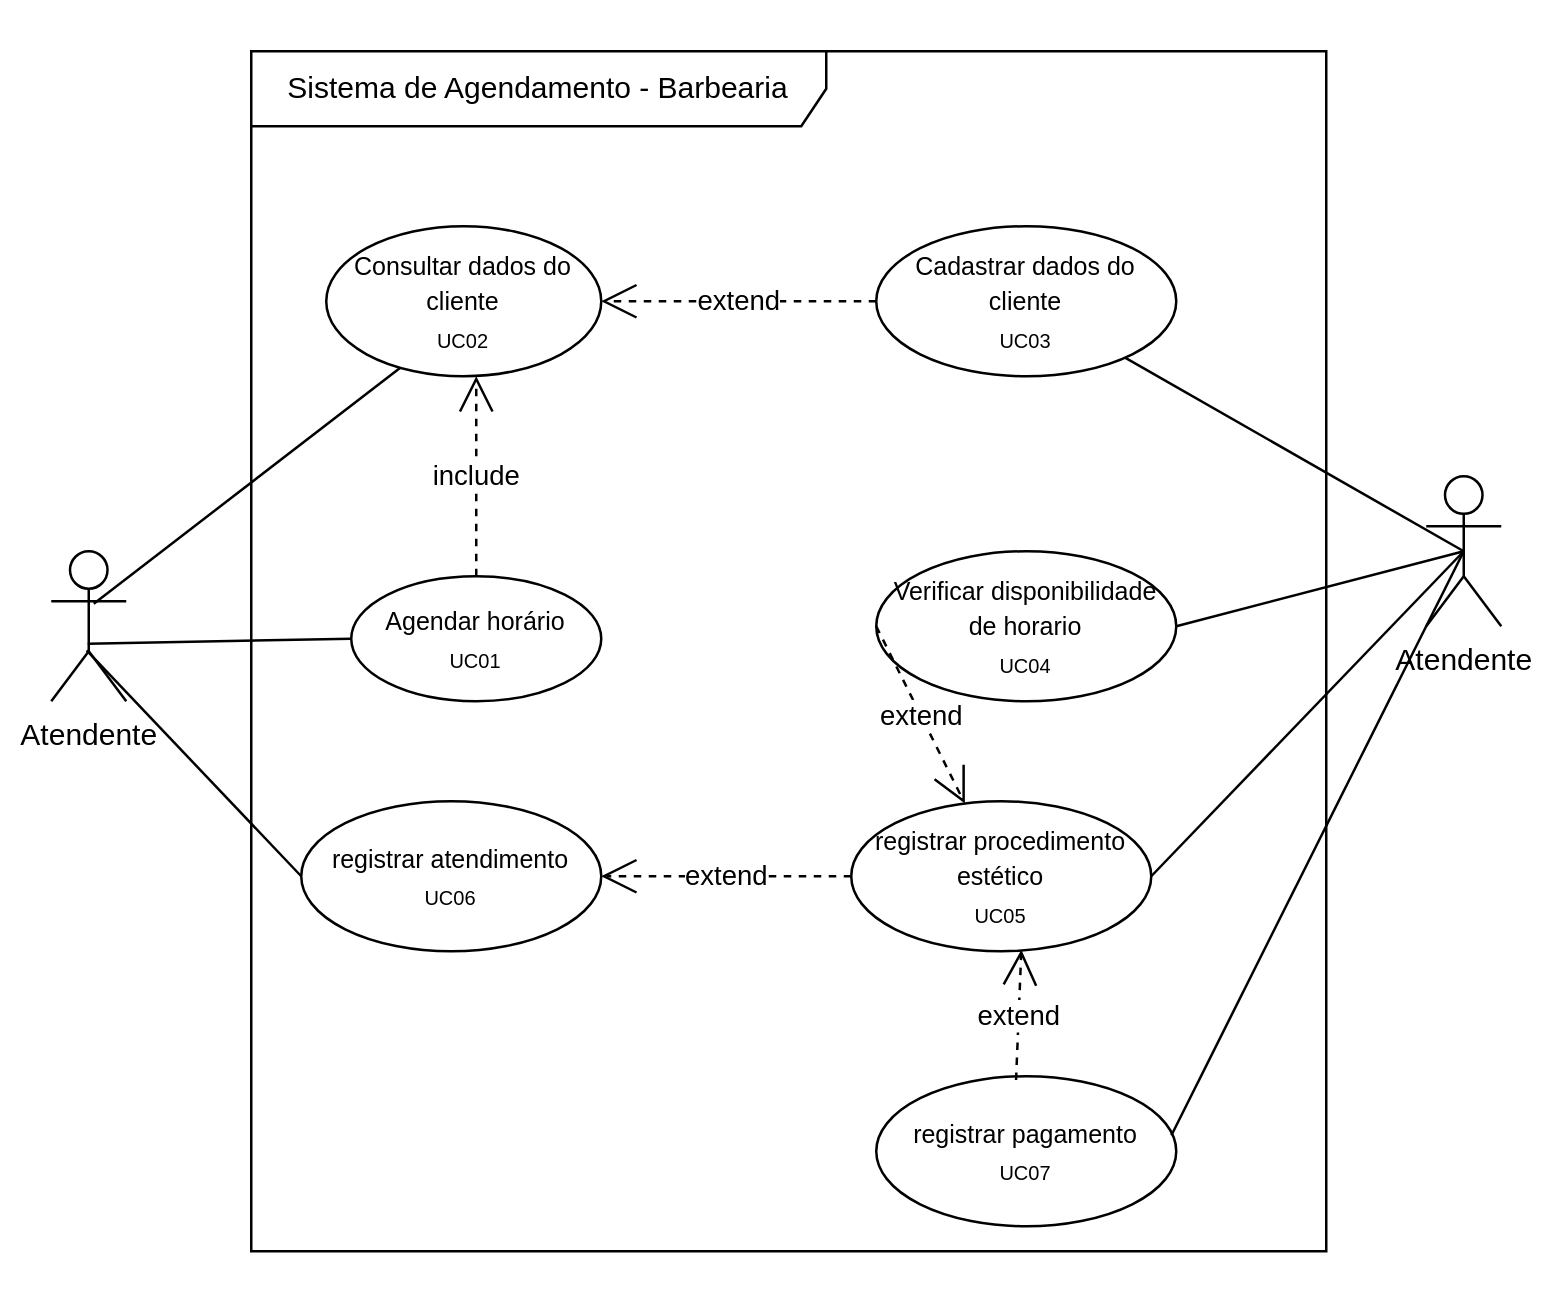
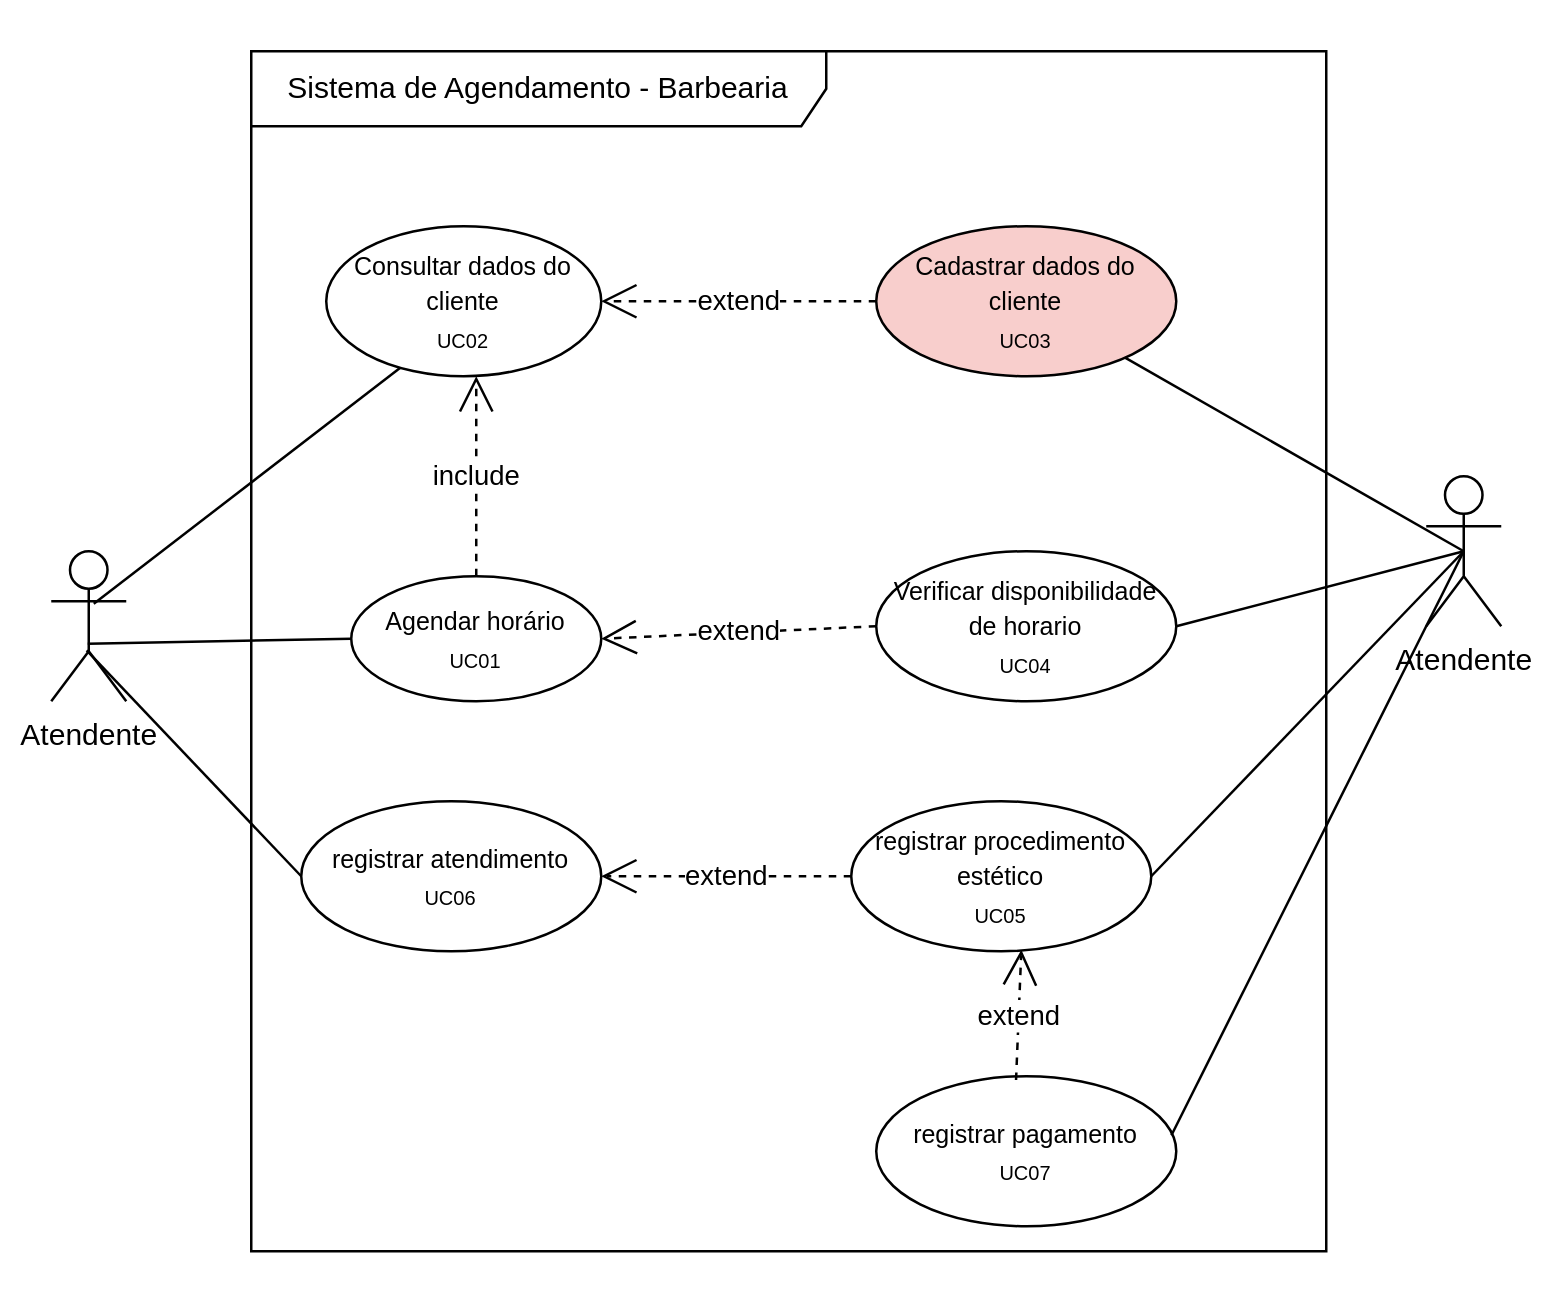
- <mxCell id="7" value="&lt;span style=&quot;font-size: 10px&quot;&gt;Cadastrar dados do cliente&lt;/span&gt;&lt;br&gt;&lt;font style=&quot;font-size: 8px&quot;&gt;UC03&lt;/font&gt;" style="ellipse;whiteSpace=wrap;html=1;" parent="1" vertex="1"><mxGeometry x="350" y="90" width="120" height="60" as="geometry" /></mxCell>
+ <mxCell id="7" value="&lt;span style=&quot;font-size: 10px&quot;&gt;Cadastrar dados do cliente&lt;/span&gt;&lt;br&gt;&lt;font style=&quot;font-size: 8px&quot;&gt;UC03&lt;/font&gt;" style="ellipse;whiteSpace=wrap;html=1;fillColor=#f8cecc;" parent="1" vertex="1"><mxGeometry x="350" y="90" width="120" height="60" as="geometry" /></mxCell>
- <mxCell id="17" value="extend" style="endArrow=open;endSize=12;dashed=1;html=1;exitX=0;exitY=0.5;exitDx=0;exitDy=0;" parent="1" source="15" target="18" edge="1"><mxGeometry width="160" relative="1" as="geometry"><mxPoint x="360" y="130" as="sourcePoint" /><mxPoint x="250" y="130" as="targetPoint" /></mxGeometry></mxCell>
+ <mxCell id="17" value="extend" style="endArrow=open;endSize=12;dashed=1;html=1;entryX=1;entryY=0.5;entryDx=0;entryDy=0;exitX=0;exitY=0.5;exitDx=0;exitDy=0;" parent="1" source="15" target="10" edge="1"><mxGeometry width="160" relative="1" as="geometry"><mxPoint x="360" y="130" as="sourcePoint" /><mxPoint x="250" y="130" as="targetPoint" /></mxGeometry></mxCell>
